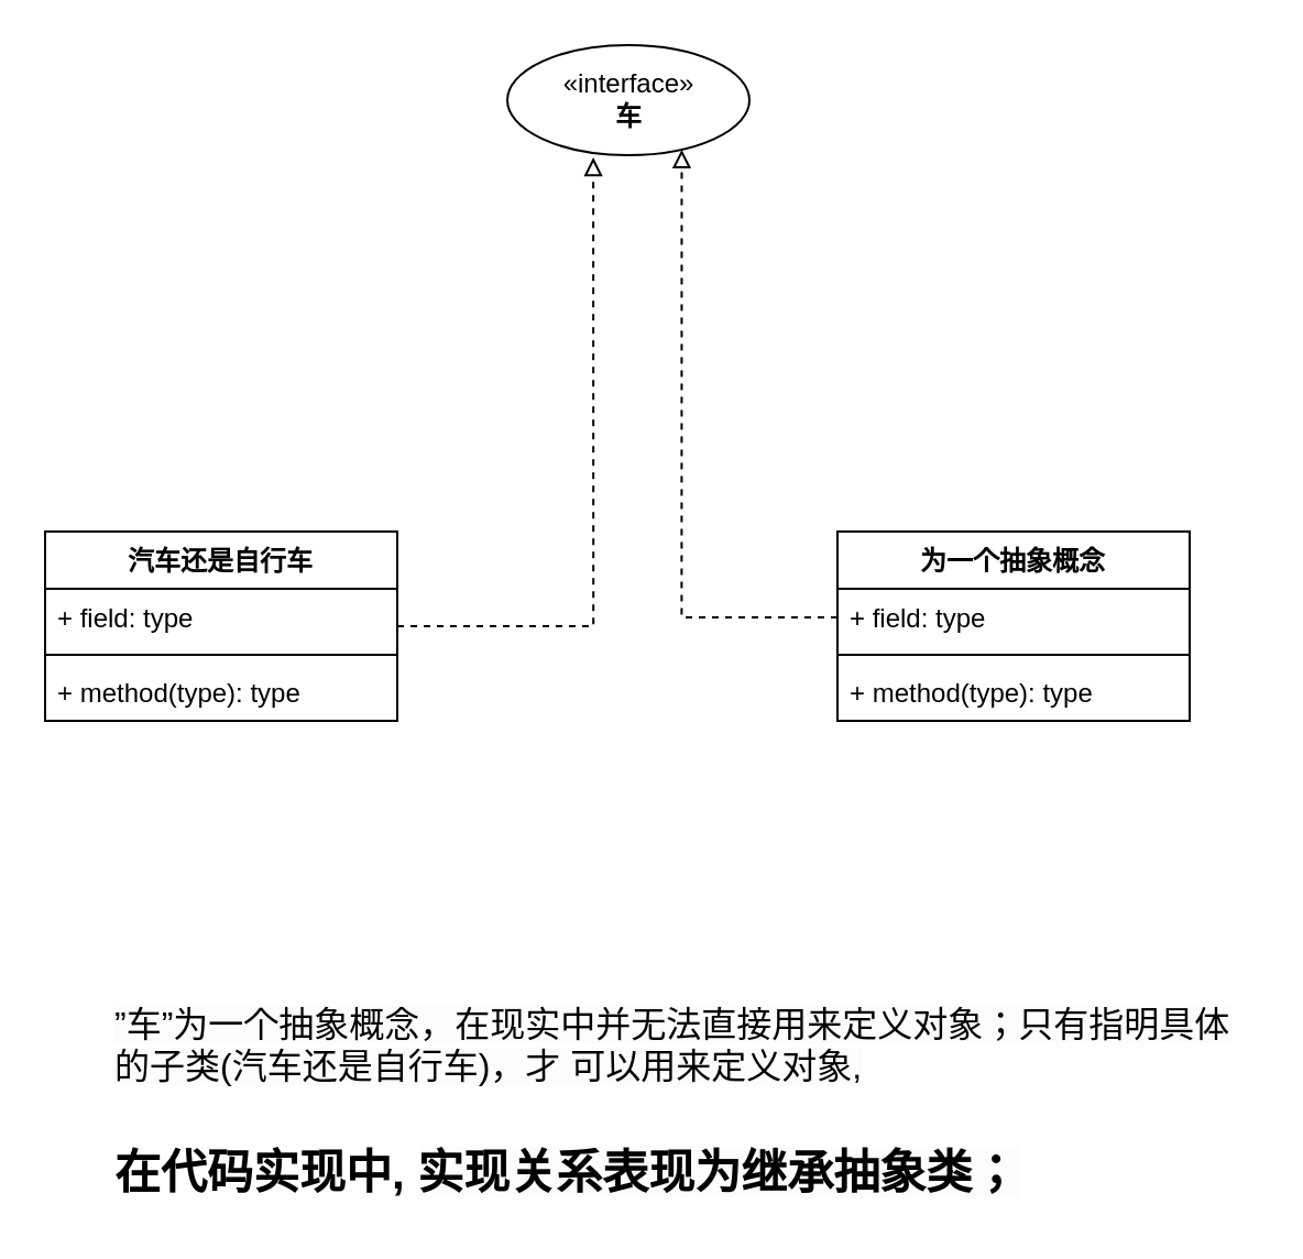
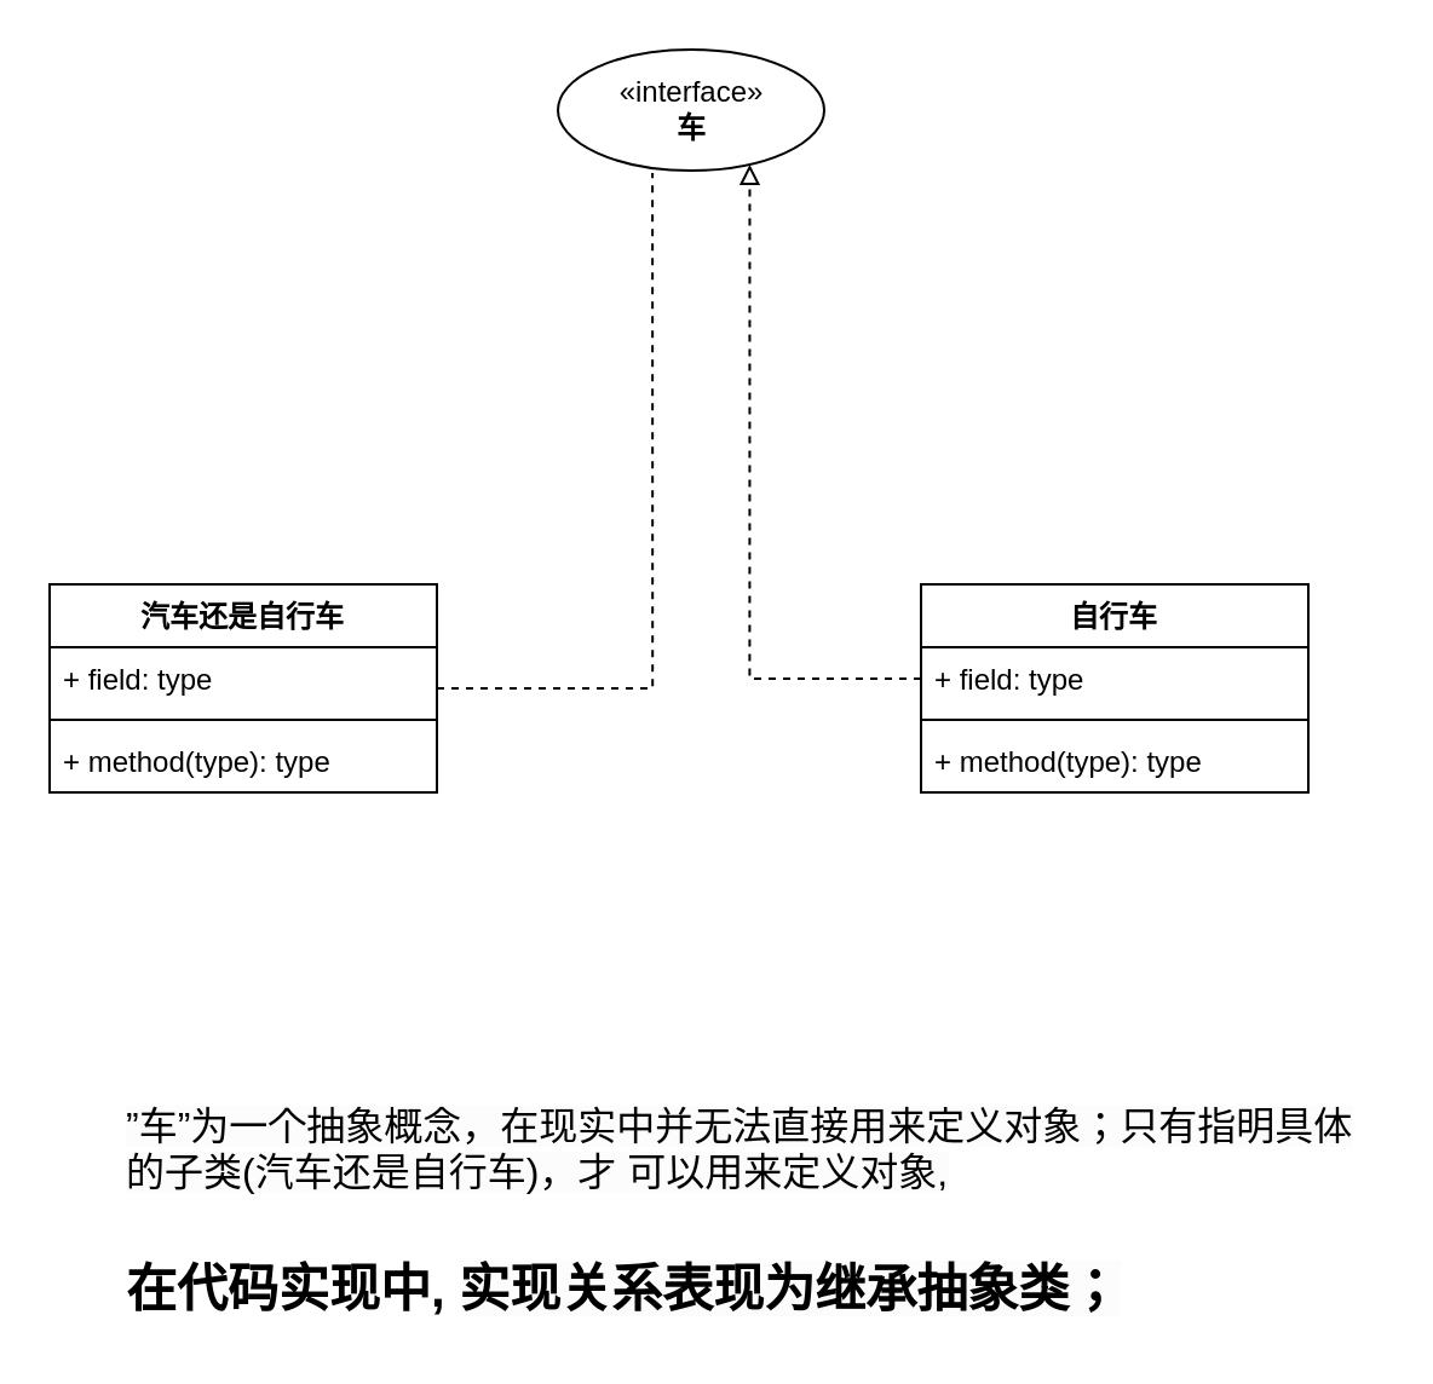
- <mxCell id="7" style="edgeStyle=orthogonalEdgeStyle;rounded=0;orthogonalLoop=1;jettySize=auto;html=1;entryX=0.355;entryY=1.02;entryDx=0;entryDy=0;entryPerimeter=0;dashed=1;endArrow=block;endFill=0;" edge="1" parent="1" source="8" target="2"><mxGeometry relative="1" as="geometry"><mxPoint x="270" y="80" as="targetPoint" /></mxGeometry></mxCell>
+ <mxCell id="7" style="edgeStyle=orthogonalEdgeStyle;rounded=0;orthogonalLoop=1;jettySize=auto;html=1;entryX=0.355;entryY=1.02;entryDx=0;entryDy=0;entryPerimeter=0;dashed=1;endArrow=none;endFill=0;" edge="1" parent="1" source="8" target="2"><mxGeometry relative="1" as="geometry"><mxPoint x="270" y="80" as="targetPoint" /></mxGeometry></mxCell>
- <mxCell id="3" value="为一个抽象概念" style="swimlane;fontStyle=1;align=center;verticalAlign=top;childLayout=stackLayout;horizontal=1;startSize=26;horizontalStack=0;resizeParent=1;resizeParentMax=0;resizeLast=0;collapsible=1;marginBottom=0;" vertex="1" parent="1"><mxGeometry x="380" y="241" width="160" height="86" as="geometry" /></mxCell>
+ <mxCell id="3" value="自行车" style="swimlane;fontStyle=1;align=center;verticalAlign=top;childLayout=stackLayout;horizontal=1;startSize=26;horizontalStack=0;resizeParent=1;resizeParentMax=0;resizeLast=0;collapsible=1;marginBottom=0;" vertex="1" parent="1"><mxGeometry x="380" y="241" width="160" height="86" as="geometry" /></mxCell>
